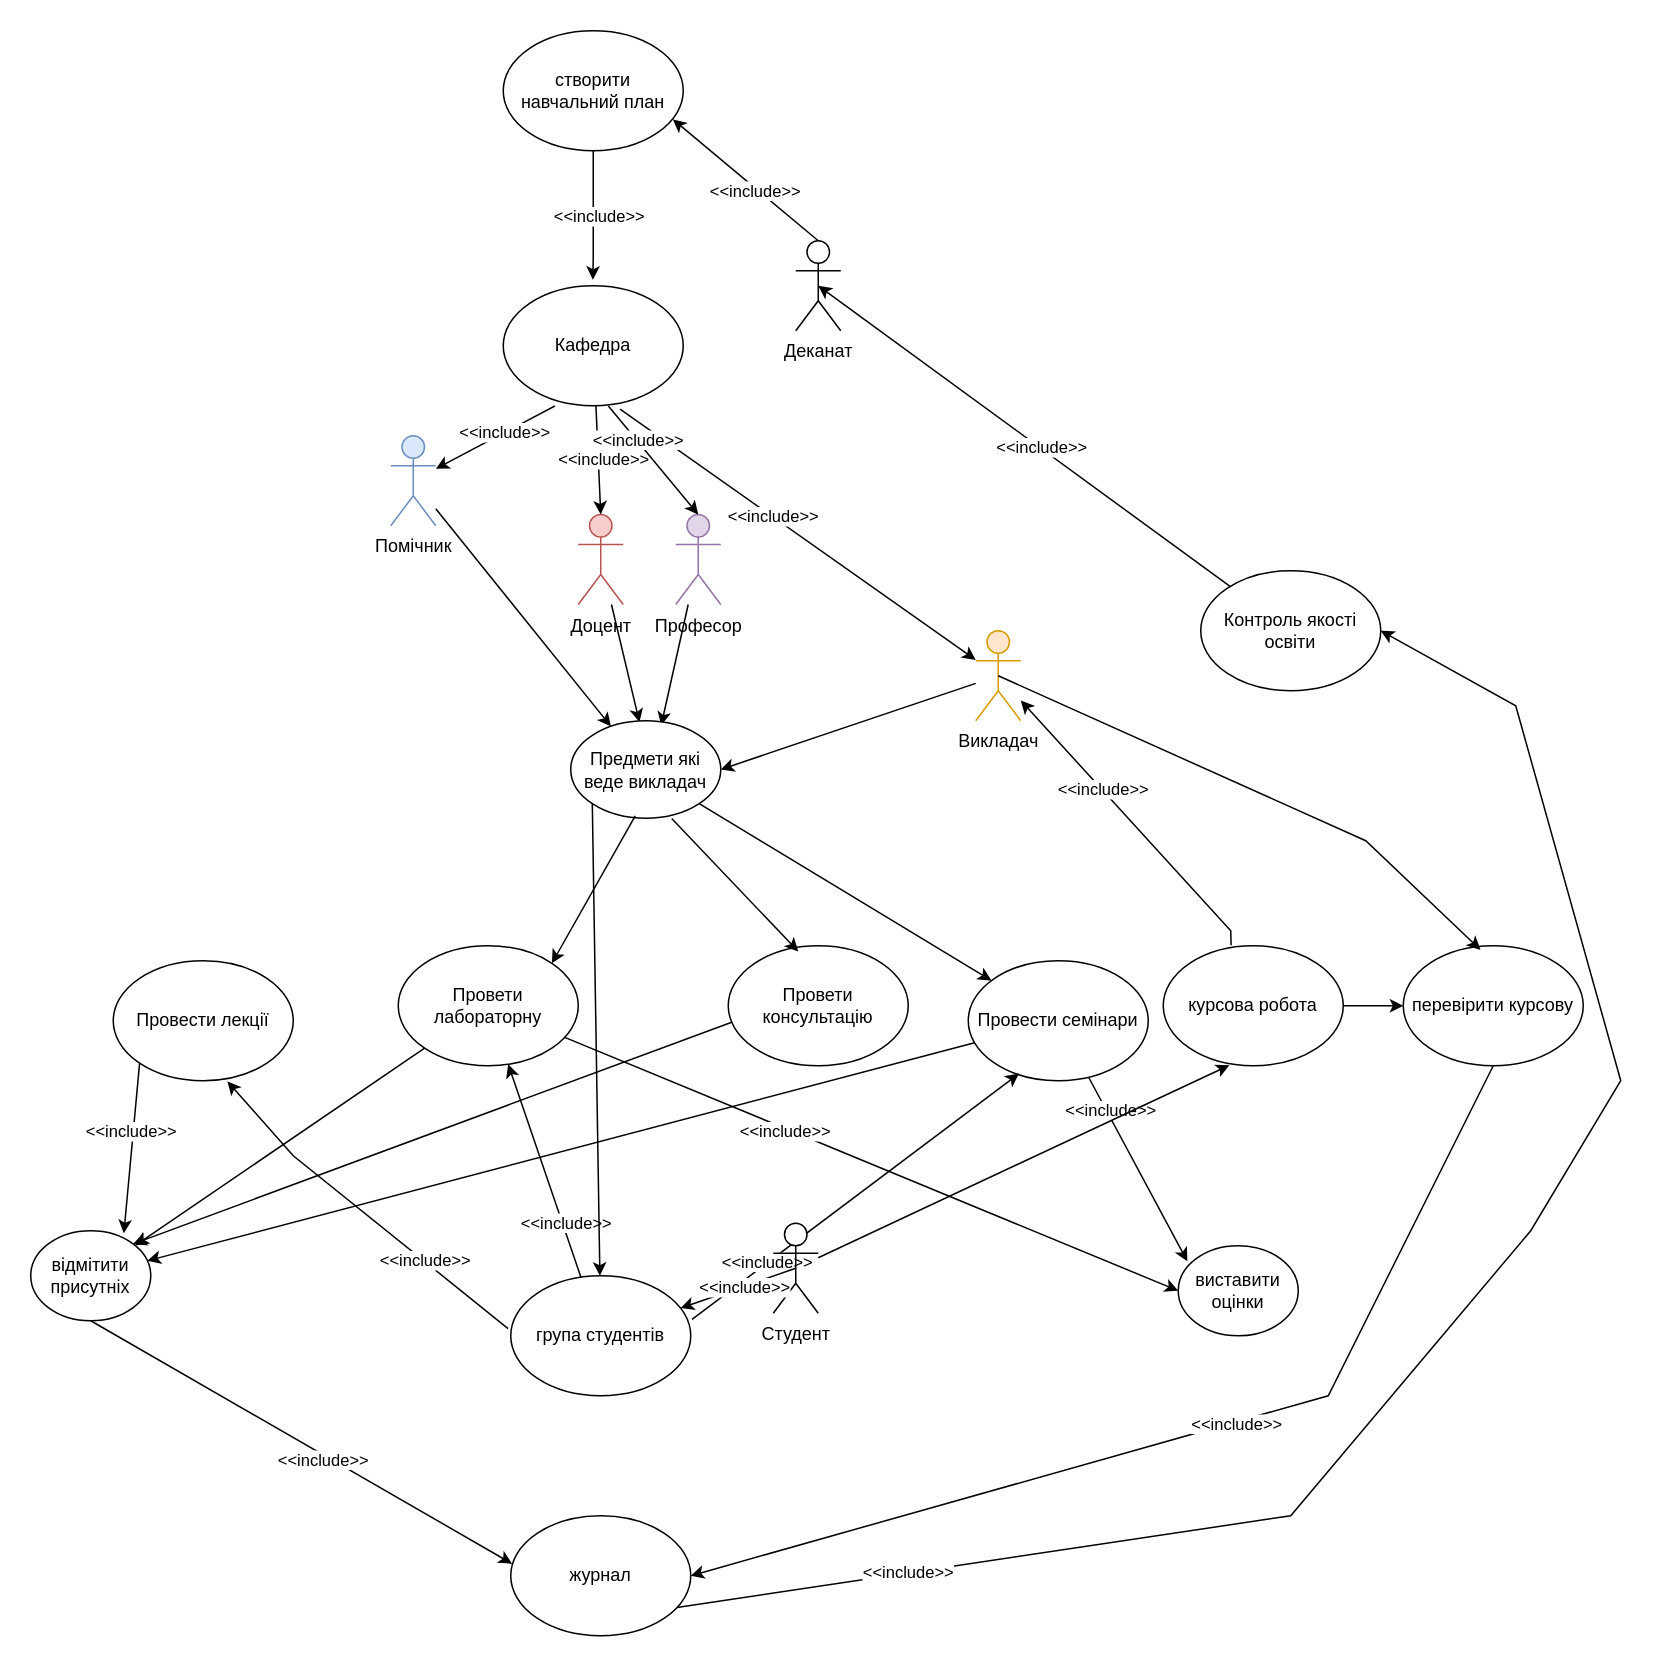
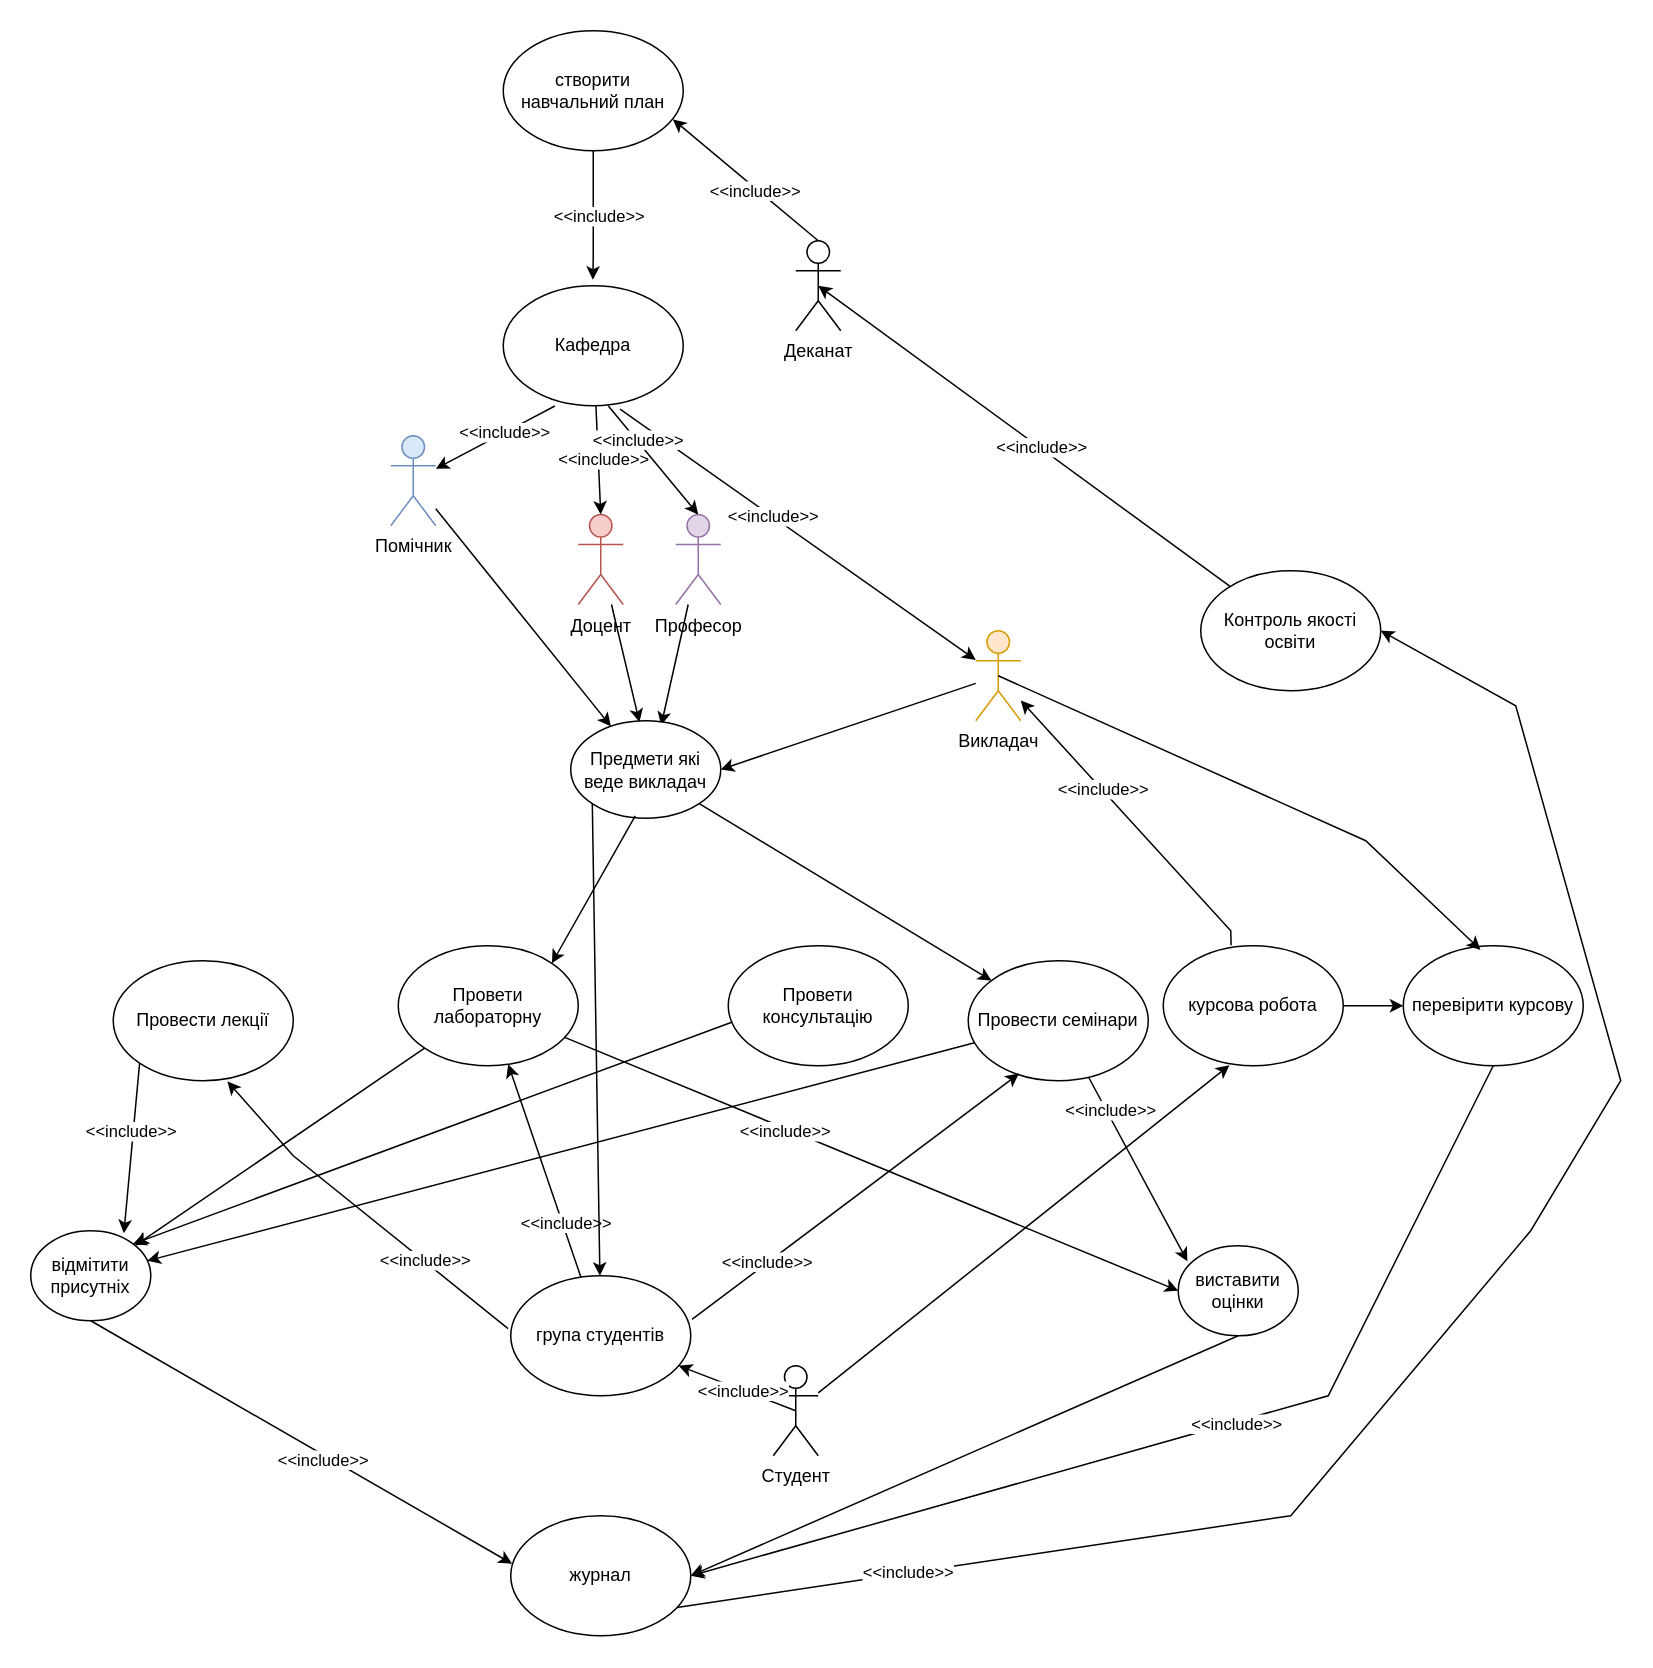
- <mxCell id="71" value="" style="endArrow=classic;html=1;rounded=0;exitX=0.673;exitY=1.003;exitDx=0;exitDy=0;exitPerimeter=0;entryX=0.389;entryY=0.048;entryDx=0;entryDy=0;entryPerimeter=0;" parent="1" source="68" target="37" edge="1"><mxGeometry width="50" height="50" relative="1" as="geometry"><mxPoint x="620" y="620" as="sourcePoint" /><mxPoint x="670" y="570" as="targetPoint" /></mxGeometry></mxCell>
- <mxCell id="54" value="Студент" style="shape=umlActor;verticalLabelPosition=bottom;verticalAlign=top;html=1;outlineConnect=0;" parent="1" vertex="1"><mxGeometry x="515" y="815" width="30" height="60" as="geometry" /></mxCell>
+ <mxCell id="54" value="Студент" style="shape=umlActor;verticalLabelPosition=bottom;verticalAlign=top;html=1;outlineConnect=0;" parent="1" vertex="1"><mxGeometry x="515" y="910" width="30" height="60" as="geometry" /></mxCell>
+ <mxCell id="27" value="" style="endArrow=classic;html=1;rounded=0;exitX=0.5;exitY=1;exitDx=0;exitDy=0;entryX=1;entryY=0.5;entryDx=0;entryDy=0;" parent="1" source="25" target="26" edge="1"><mxGeometry width="50" height="50" relative="1" as="geometry"><mxPoint x="375" y="790" as="sourcePoint" /><mxPoint x="425" y="740" as="targetPoint" /><Array as="points" /></mxGeometry></mxCell>
